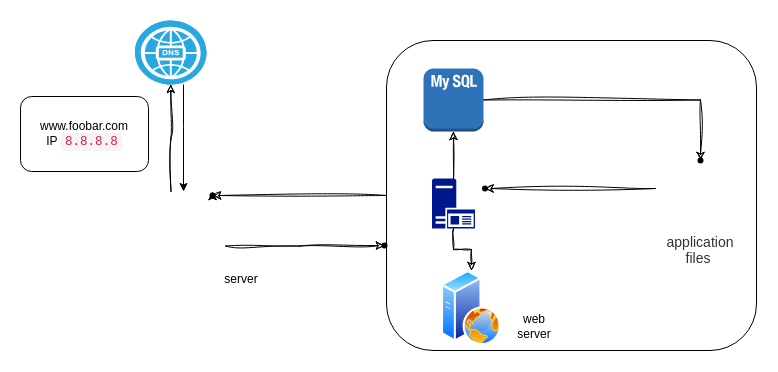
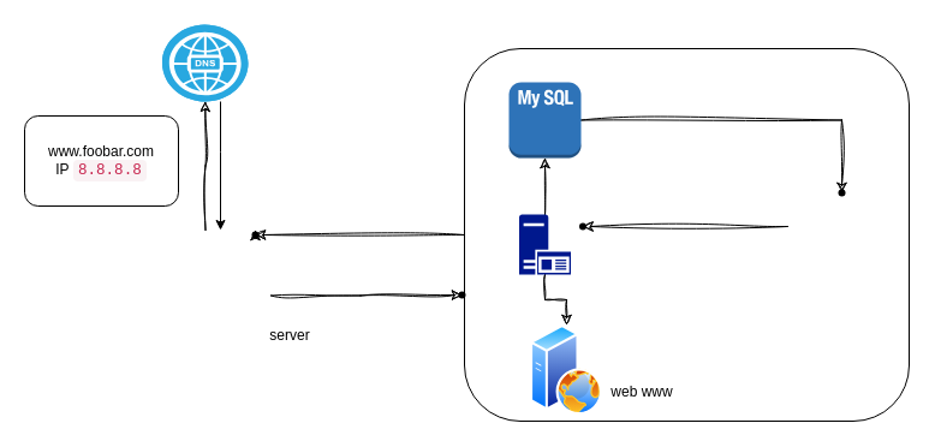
- <mxCell id="25" value="&#10;&lt;span style=&quot;color: rgb(51, 51, 51); font-family: aktiv-grotesk, sans-serif; font-size: 14px; font-style: normal; font-variant-ligatures: normal; font-variant-caps: normal; font-weight: 400; letter-spacing: normal; orphans: 2; text-align: left; text-indent: 0px; text-transform: none; widows: 2; word-spacing: 0px; -webkit-text-stroke-width: 0px; background-color: rgb(255, 255, 255); text-decoration-thickness: initial; text-decoration-style: initial; text-decoration-color: initial; float: none; display: inline !important;&quot;&gt;application files&lt;span&gt;&amp;nbsp;&lt;/span&gt;&lt;/span&gt;&#10;&#10;" style="text;strokeColor=none;align=center;fillColor=none;html=1;verticalAlign=middle;whiteSpace=wrap;rounded=0;fontFamily=Helvetica;fontSize=12;fontColor=default;" vertex="1" parent="1"><mxGeometry x="670" y="244" width="60" height="26" as="geometry" /></mxCell>
- <mxCell id="24" value="web server" style="text;strokeColor=none;align=center;fillColor=none;html=1;verticalAlign=middle;whiteSpace=wrap;rounded=0;fontFamily=Helvetica;fontSize=12;fontColor=default;" vertex="1" parent="1"><mxGeometry x="504" y="311" width="60" height="30" as="geometry" /></mxCell>
+ <mxCell id="24" value="web www" style="text;strokeColor=none;align=center;fillColor=none;html=1;verticalAlign=middle;whiteSpace=wrap;rounded=0;fontFamily=Helvetica;fontSize=12;fontColor=default;" vertex="1" parent="1"><mxGeometry x="504" y="311" width="60" height="30" as="geometry" /></mxCell>
